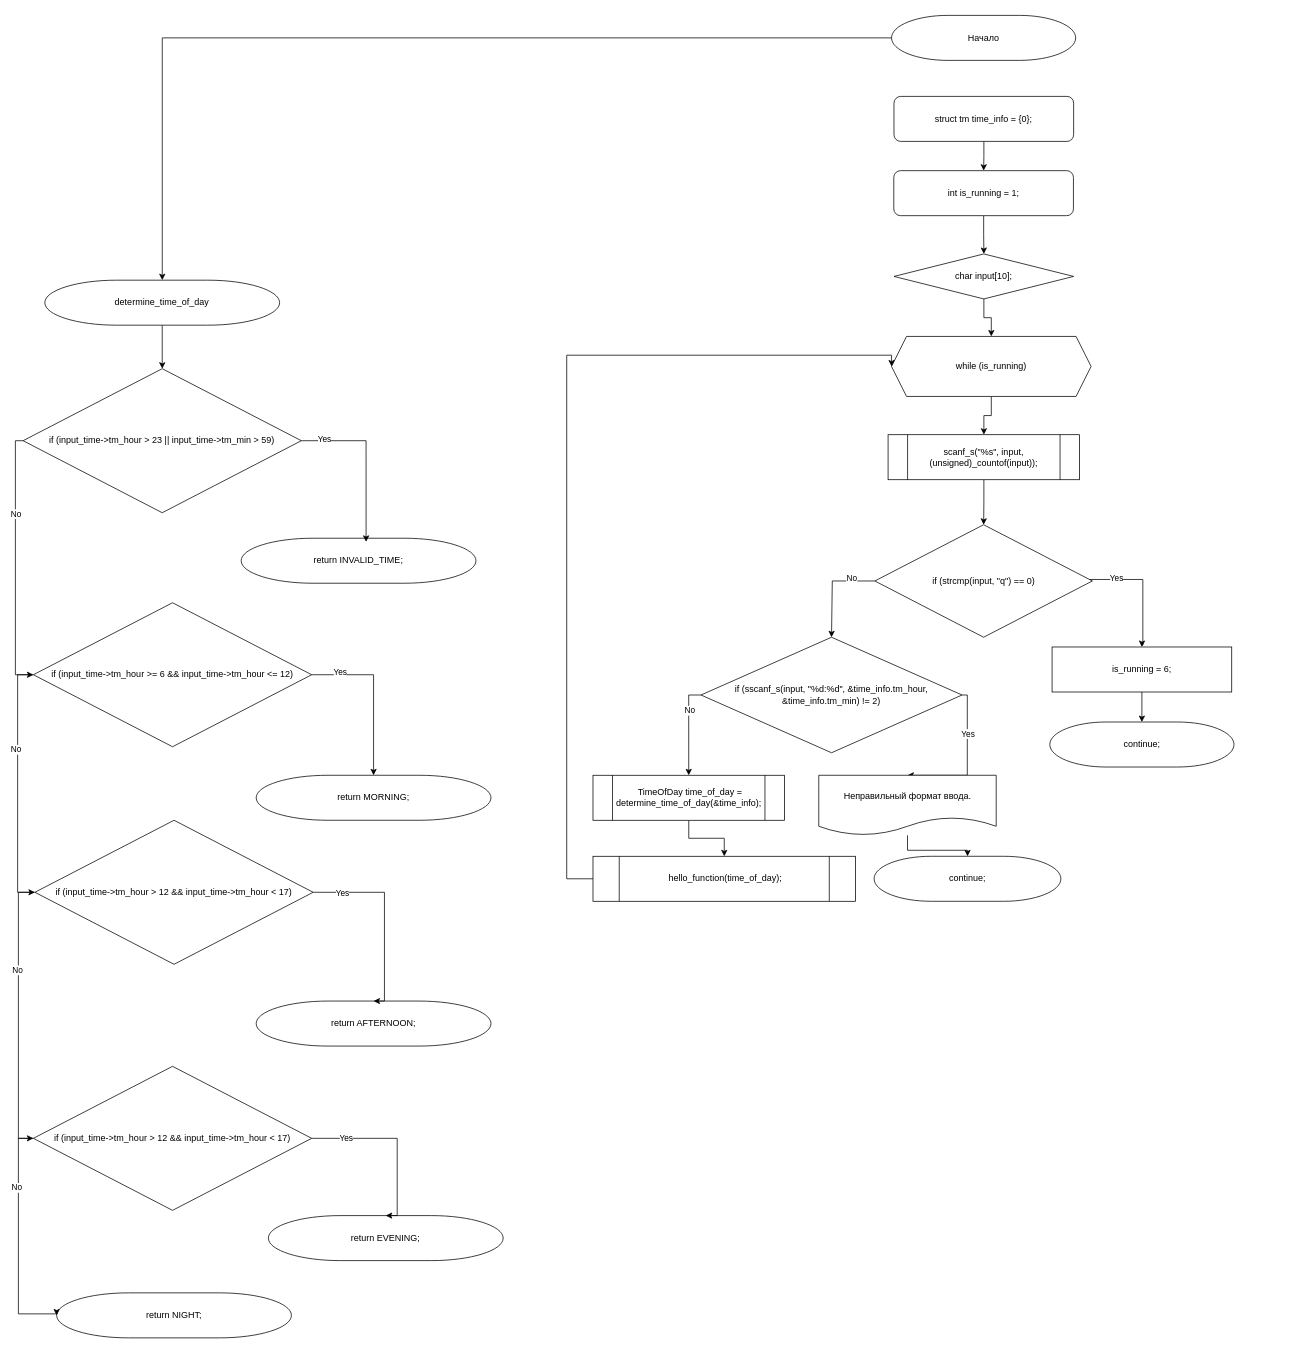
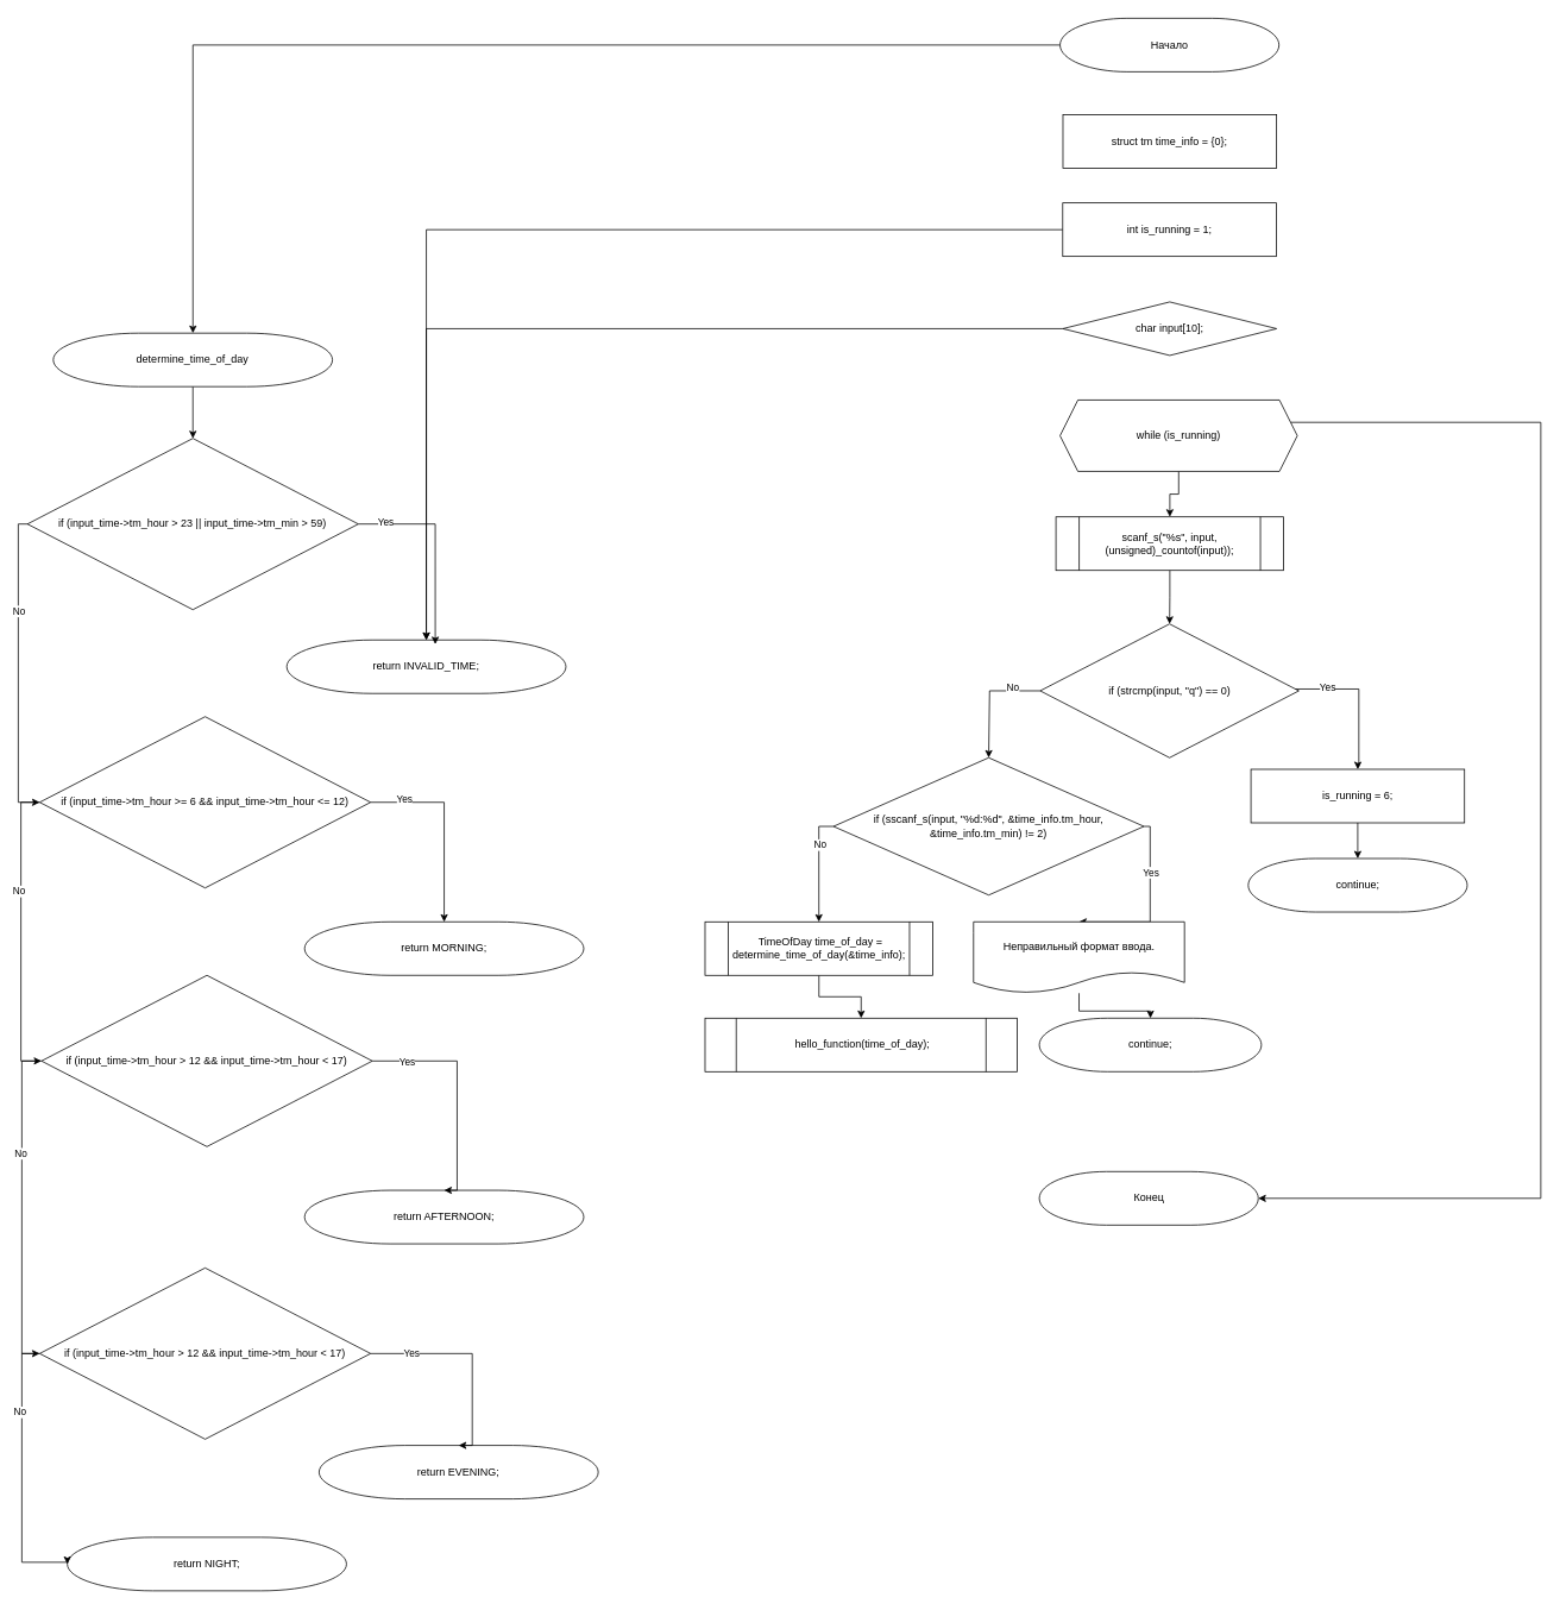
- <mxCell id="5" value="struct tm time_info = {0};" style="whiteSpace=wrap;html=1;rounded=1;" parent="1" vertex="1"><mxGeometry x="1191.25" y="128" width="239.5" height="60" as="geometry" /></mxCell>
+ <mxCell id="5" value="struct tm time_info = {0};" style="rounded=0;whiteSpace=wrap;html=1;" parent="1" vertex="1"><mxGeometry x="1191.25" y="128" width="239.5" height="60" as="geometry" /></mxCell>
- <mxCell id="4" value="" style="edgeStyle=orthogonalEdgeStyle;rounded=0;orthogonalLoop=1;jettySize=auto;html=1;" edge="1" parent="1" source="5" target="7"><mxGeometry relative="1" as="geometry" /></mxCell>
- <mxCell id="7" value="int is_running = 1;" style="whiteSpace=wrap;html=1;rounded=1;" vertex="1" parent="1"><mxGeometry x="1191" y="227" width="239.5" height="60" as="geometry" /></mxCell>
+ <mxCell id="7" value="int is_running = 1;" style="rounded=0;whiteSpace=wrap;html=1;" vertex="1" parent="1"><mxGeometry x="1191" y="227" width="239.5" height="60" as="geometry" /></mxCell>
- <mxCell id="6" value="" style="edgeStyle=orthogonalEdgeStyle;rounded=0;orthogonalLoop=1;jettySize=auto;html=1;" edge="1" parent="1" source="7" target="9"><mxGeometry relative="1" as="geometry" /></mxCell>
+ <mxCell id="6" value="" style="edgeStyle=orthogonalEdgeStyle;rounded=0;orthogonalLoop=1;jettySize=auto;html=1;" edge="1" parent="1" source="7" target="41"><mxGeometry relative="1" as="geometry" /></mxCell>
- <mxCell id="8" value="" style="edgeStyle=orthogonalEdgeStyle;rounded=0;orthogonalLoop=1;jettySize=auto;html=1;" edge="1" parent="1" source="9" target="12"><mxGeometry relative="1" as="geometry" /></mxCell>
+ <mxCell id="8" value="" style="edgeStyle=orthogonalEdgeStyle;rounded=0;orthogonalLoop=1;jettySize=auto;html=1;" edge="1" parent="1" source="9" target="41"><mxGeometry relative="1" as="geometry" /></mxCell>
- <mxCell id="33" style="edgeStyle=orthogonalEdgeStyle;rounded=0;orthogonalLoop=1;jettySize=auto;html=1;entryX=0;entryY=0.5;entryDx=0;entryDy=0;" edge="1" parent="1" source="34" target="12"><mxGeometry relative="1" as="geometry"><Array as="points"><mxPoint y="1171" x="755" /><mxPoint y="473" x="755" /></Array></mxGeometry></mxCell>
+ <mxCell id="35" value="Конец" style="strokeWidth=1;html=1;shape=mxgraph.flowchart.terminator;whiteSpace=wrap;" vertex="1" parent="1"><mxGeometry x="1164.75" y="1313" width="245.5" height="60" as="geometry" /></mxCell>
+ <mxCell id="11" style="edgeStyle=orthogonalEdgeStyle;rounded=0;orthogonalLoop=1;jettySize=auto;html=1;entryX=1;entryY=0.5;entryDx=0;entryDy=0;entryPerimeter=0;" edge="1" parent="1" source="12" target="35"><mxGeometry relative="1" as="geometry"><mxPoint x="1750.963" y="1223.473" as="targetPoint" /><Array as="points"><mxPoint x="1727" y="473" /><mxPoint x="1727" y="1343" /></Array></mxGeometry></mxCell>
